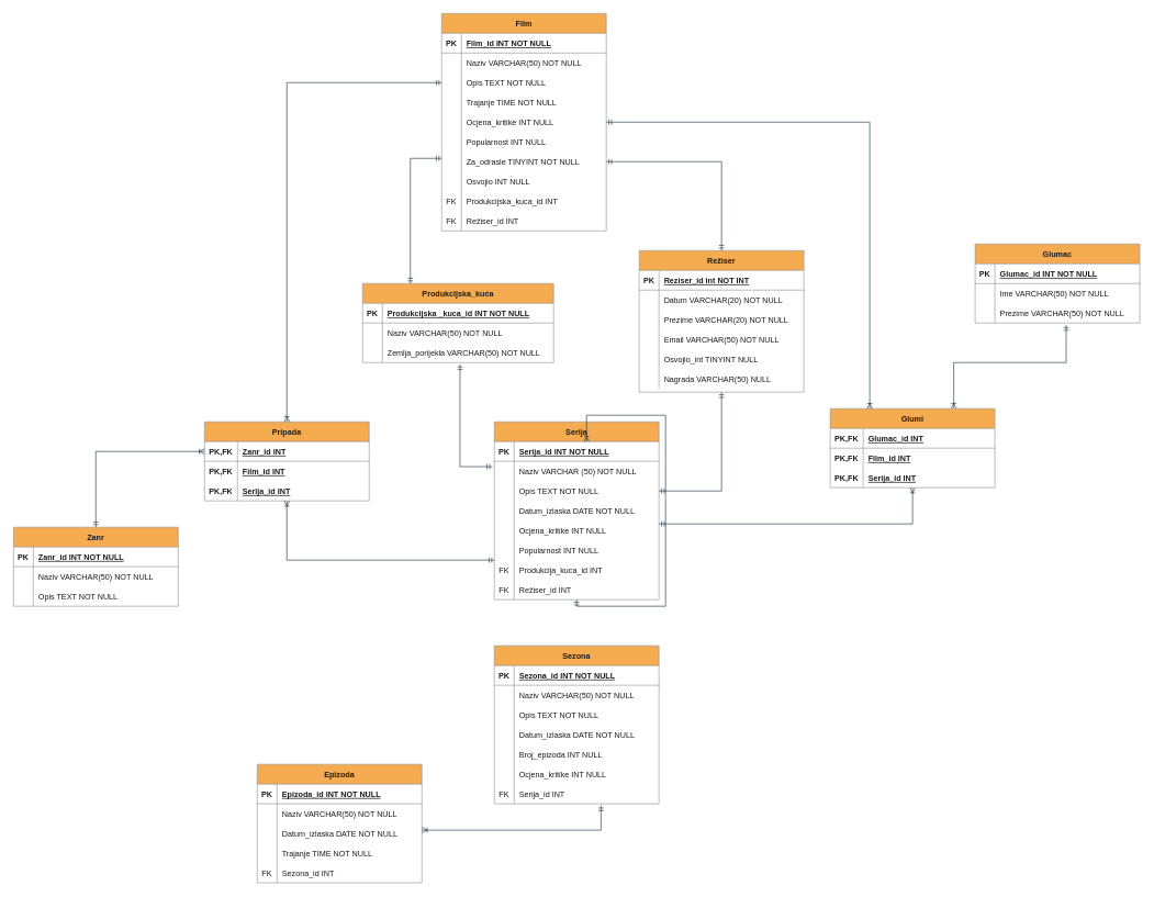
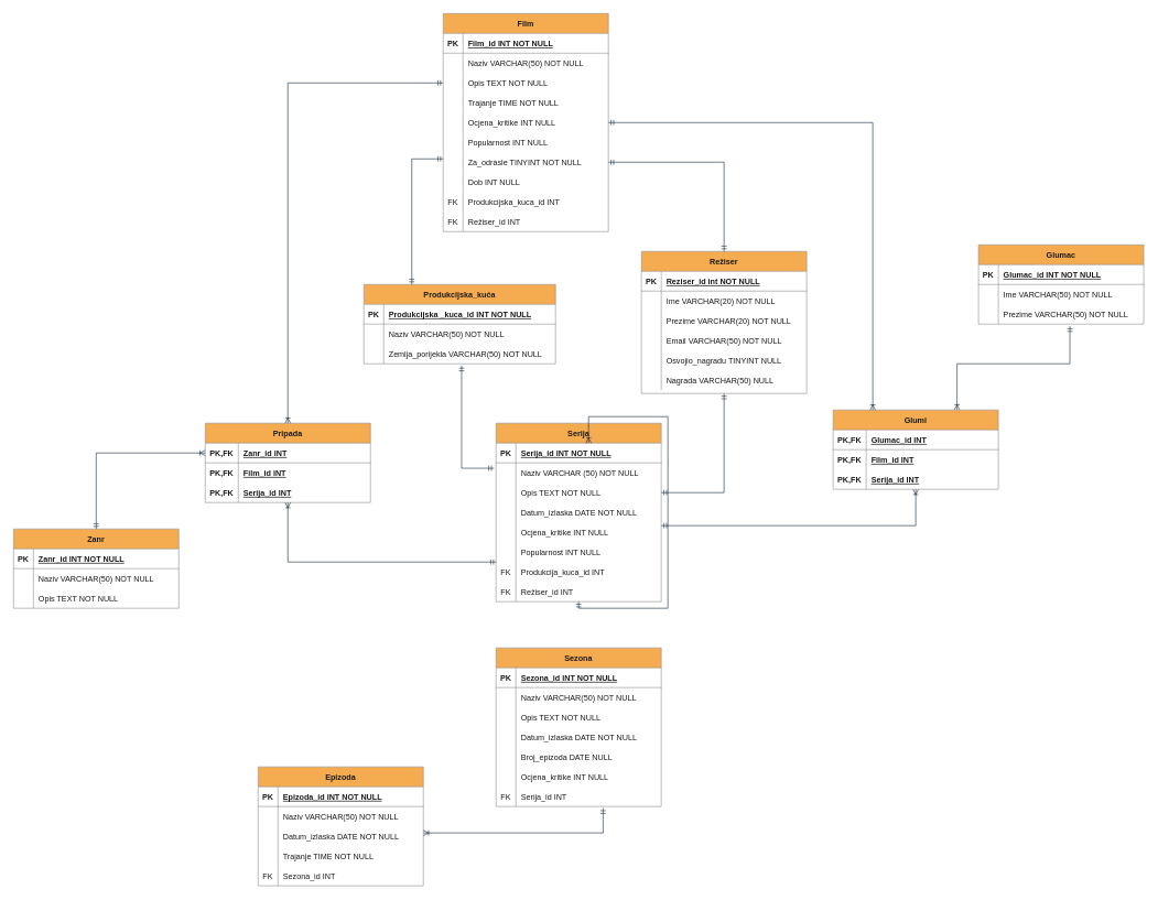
- <mxCell id="101" value="Osvojio INT NULL" style="shape=partialRectangle;connectable=0;fillColor=none;top=0;left=0;bottom=0;right=0;align=left;spacingLeft=6;overflow=hidden;rounded=0;labelBackgroundColor=none;strokeColor=#909090;fontColor=#1A1A1A;" parent="99" vertex="1"><mxGeometry x="30" width="220" height="30" as="geometry"><mxRectangle width="220" height="30" as="alternateBounds" /></mxGeometry></mxCell>
+ <mxCell id="101" value="Dob INT NULL" style="shape=partialRectangle;connectable=0;fillColor=none;top=0;left=0;bottom=0;right=0;align=left;spacingLeft=6;overflow=hidden;rounded=0;labelBackgroundColor=none;strokeColor=#909090;fontColor=#1A1A1A;" parent="99" vertex="1"><mxGeometry x="30" width="220" height="30" as="geometry"><mxRectangle width="220" height="30" as="alternateBounds" /></mxGeometry></mxCell>
- <mxCell id="131" value="Reziser_id int NOT INT" style="shape=partialRectangle;overflow=hidden;connectable=0;fillColor=none;top=0;left=0;bottom=0;right=0;align=left;spacingLeft=6;fontStyle=5;rounded=0;labelBackgroundColor=none;strokeColor=#909090;fontColor=#1A1A1A;" parent="129" vertex="1"><mxGeometry x="30" width="220" height="30" as="geometry"><mxRectangle width="220" height="30" as="alternateBounds" /></mxGeometry></mxCell>
+ <mxCell id="131" value="Reziser_id int NOT NULL" style="shape=partialRectangle;overflow=hidden;connectable=0;fillColor=none;top=0;left=0;bottom=0;right=0;align=left;spacingLeft=6;fontStyle=5;rounded=0;labelBackgroundColor=none;strokeColor=#909090;fontColor=#1A1A1A;" parent="129" vertex="1"><mxGeometry x="30" width="220" height="30" as="geometry"><mxRectangle width="220" height="30" as="alternateBounds" /></mxGeometry></mxCell>
- <mxCell id="134" value="Datum VARCHAR(20) NOT NULL" style="shape=partialRectangle;overflow=hidden;connectable=0;fillColor=none;top=0;left=0;bottom=0;right=0;align=left;spacingLeft=6;rounded=0;labelBackgroundColor=none;strokeColor=#909090;fontColor=#1A1A1A;" parent="132" vertex="1"><mxGeometry x="30" width="220" height="30" as="geometry"><mxRectangle width="220" height="30" as="alternateBounds" /></mxGeometry></mxCell>
+ <mxCell id="134" value="Ime VARCHAR(20) NOT NULL" style="shape=partialRectangle;overflow=hidden;connectable=0;fillColor=none;top=0;left=0;bottom=0;right=0;align=left;spacingLeft=6;rounded=0;labelBackgroundColor=none;strokeColor=#909090;fontColor=#1A1A1A;" parent="132" vertex="1"><mxGeometry x="30" width="220" height="30" as="geometry"><mxRectangle width="220" height="30" as="alternateBounds" /></mxGeometry></mxCell>
- <mxCell id="143" value="Osvojio_int TINYINT NULL" style="shape=partialRectangle;connectable=0;fillColor=none;top=0;left=0;bottom=0;right=0;align=left;spacingLeft=6;overflow=hidden;rounded=0;labelBackgroundColor=none;strokeColor=#909090;fontColor=#1A1A1A;" parent="141" vertex="1"><mxGeometry x="30" width="220" height="30" as="geometry"><mxRectangle width="220" height="30" as="alternateBounds" /></mxGeometry></mxCell>
+ <mxCell id="143" value="Osvojio_nagradu TINYINT NULL" style="shape=partialRectangle;connectable=0;fillColor=none;top=0;left=0;bottom=0;right=0;align=left;spacingLeft=6;overflow=hidden;rounded=0;labelBackgroundColor=none;strokeColor=#909090;fontColor=#1A1A1A;" parent="141" vertex="1"><mxGeometry x="30" width="220" height="30" as="geometry"><mxRectangle width="220" height="30" as="alternateBounds" /></mxGeometry></mxCell>
- <mxCell id="17" value="Broj_epizoda INT NULL" style="shape=partialRectangle;connectable=0;fillColor=none;top=0;left=0;bottom=0;right=0;align=left;spacingLeft=6;overflow=hidden;rounded=0;labelBackgroundColor=none;strokeColor=#909090;fontColor=#1A1A1A;" parent="15" vertex="1"><mxGeometry x="30" width="220" height="30" as="geometry"><mxRectangle width="220" height="30" as="alternateBounds" /></mxGeometry></mxCell>
+ <mxCell id="17" value="Broj_epizoda DATE NULL" style="shape=partialRectangle;connectable=0;fillColor=none;top=0;left=0;bottom=0;right=0;align=left;spacingLeft=6;overflow=hidden;rounded=0;labelBackgroundColor=none;strokeColor=#909090;fontColor=#1A1A1A;" parent="15" vertex="1"><mxGeometry x="30" width="220" height="30" as="geometry"><mxRectangle width="220" height="30" as="alternateBounds" /></mxGeometry></mxCell>
